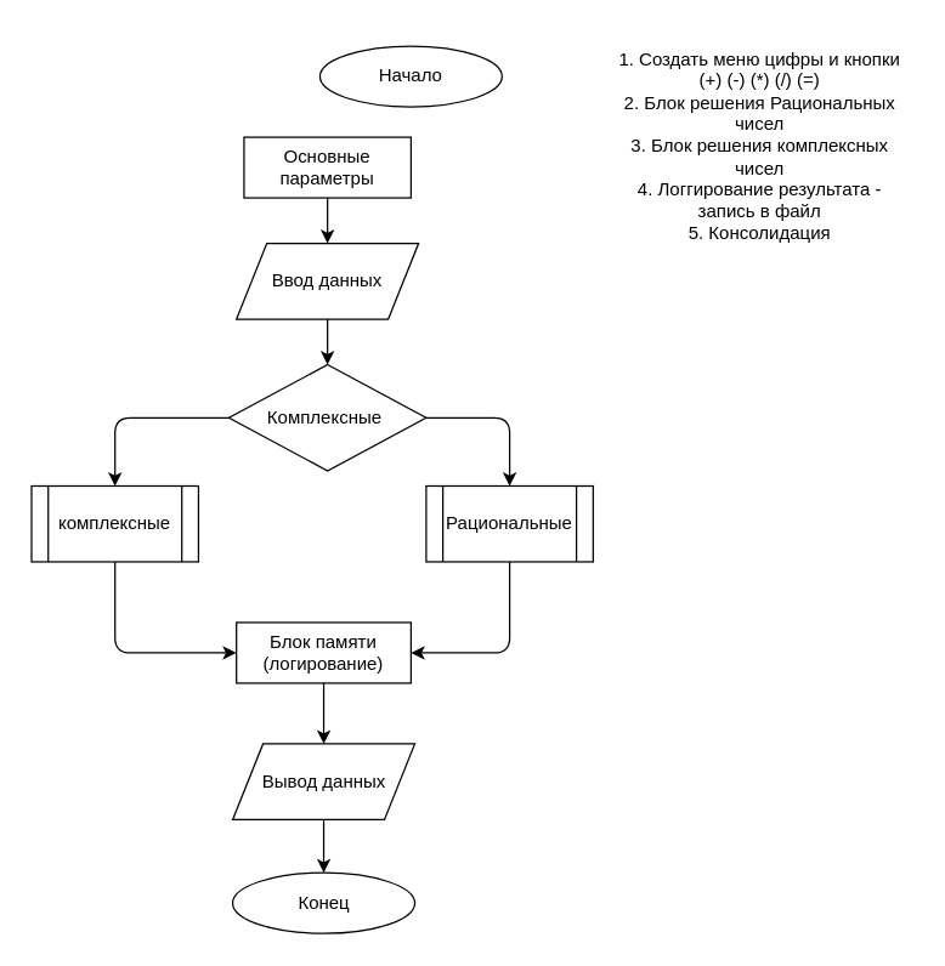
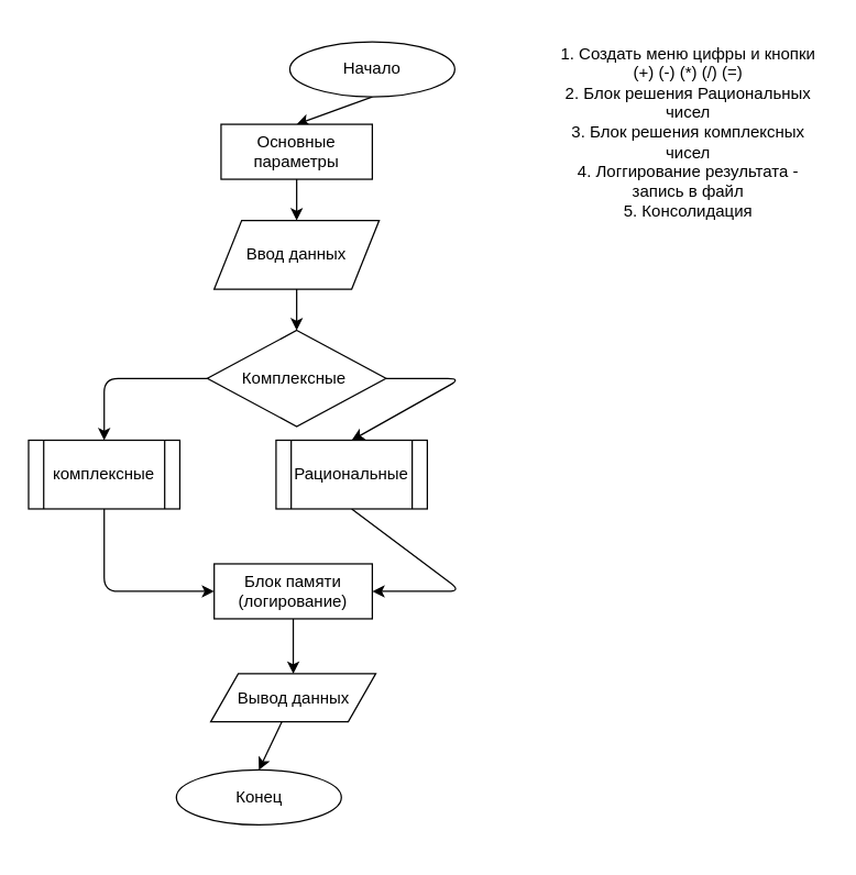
+ <mxCell id="2" style="edgeStyle=none;html=1;exitX=0.5;exitY=1;exitDx=0;exitDy=0;entryX=0.5;entryY=0;entryDx=0;entryDy=0;" edge="1" parent="1" source="3" target="5"><mxGeometry relative="1" as="geometry" /></mxCell>
- <mxCell id="12" value="Рациональные" style="shape=process;whiteSpace=wrap;html=1;backgroundOutline=1;" vertex="1" parent="1"><mxGeometry x="280" y="320" width="110" height="50" as="geometry" /></mxCell>
+ <mxCell id="12" value="Рациональные" style="shape=process;whiteSpace=wrap;html=1;backgroundOutline=1;" vertex="1" parent="1"><mxGeometry x="200" y="320" width="110" height="50" as="geometry" /></mxCell>
- <mxCell id="18" value="Вывод данных" style="shape=parallelogram;perimeter=parallelogramPerimeter;whiteSpace=wrap;html=1;fixedSize=1;" vertex="1" parent="1"><mxGeometry x="152.5" y="490" width="120" height="50" as="geometry" /></mxCell>
+ <mxCell id="18" value="Вывод данных" style="shape=parallelogram;perimeter=parallelogramPerimeter;whiteSpace=wrap;html=1;fixedSize=1;" vertex="1" parent="1"><mxGeometry x="152.5" y="490" width="120" height="35" as="geometry" /></mxCell>
- <mxCell id="19" value="Конец" style="ellipse;whiteSpace=wrap;html=1;" vertex="1" parent="1"><mxGeometry x="152.5" y="575" width="120" height="40" as="geometry" /></mxCell>
+ <mxCell id="19" value="Конец" style="ellipse;whiteSpace=wrap;html=1;" vertex="1" parent="1"><mxGeometry x="127.5" y="560" width="120" height="40" as="geometry" /></mxCell>
